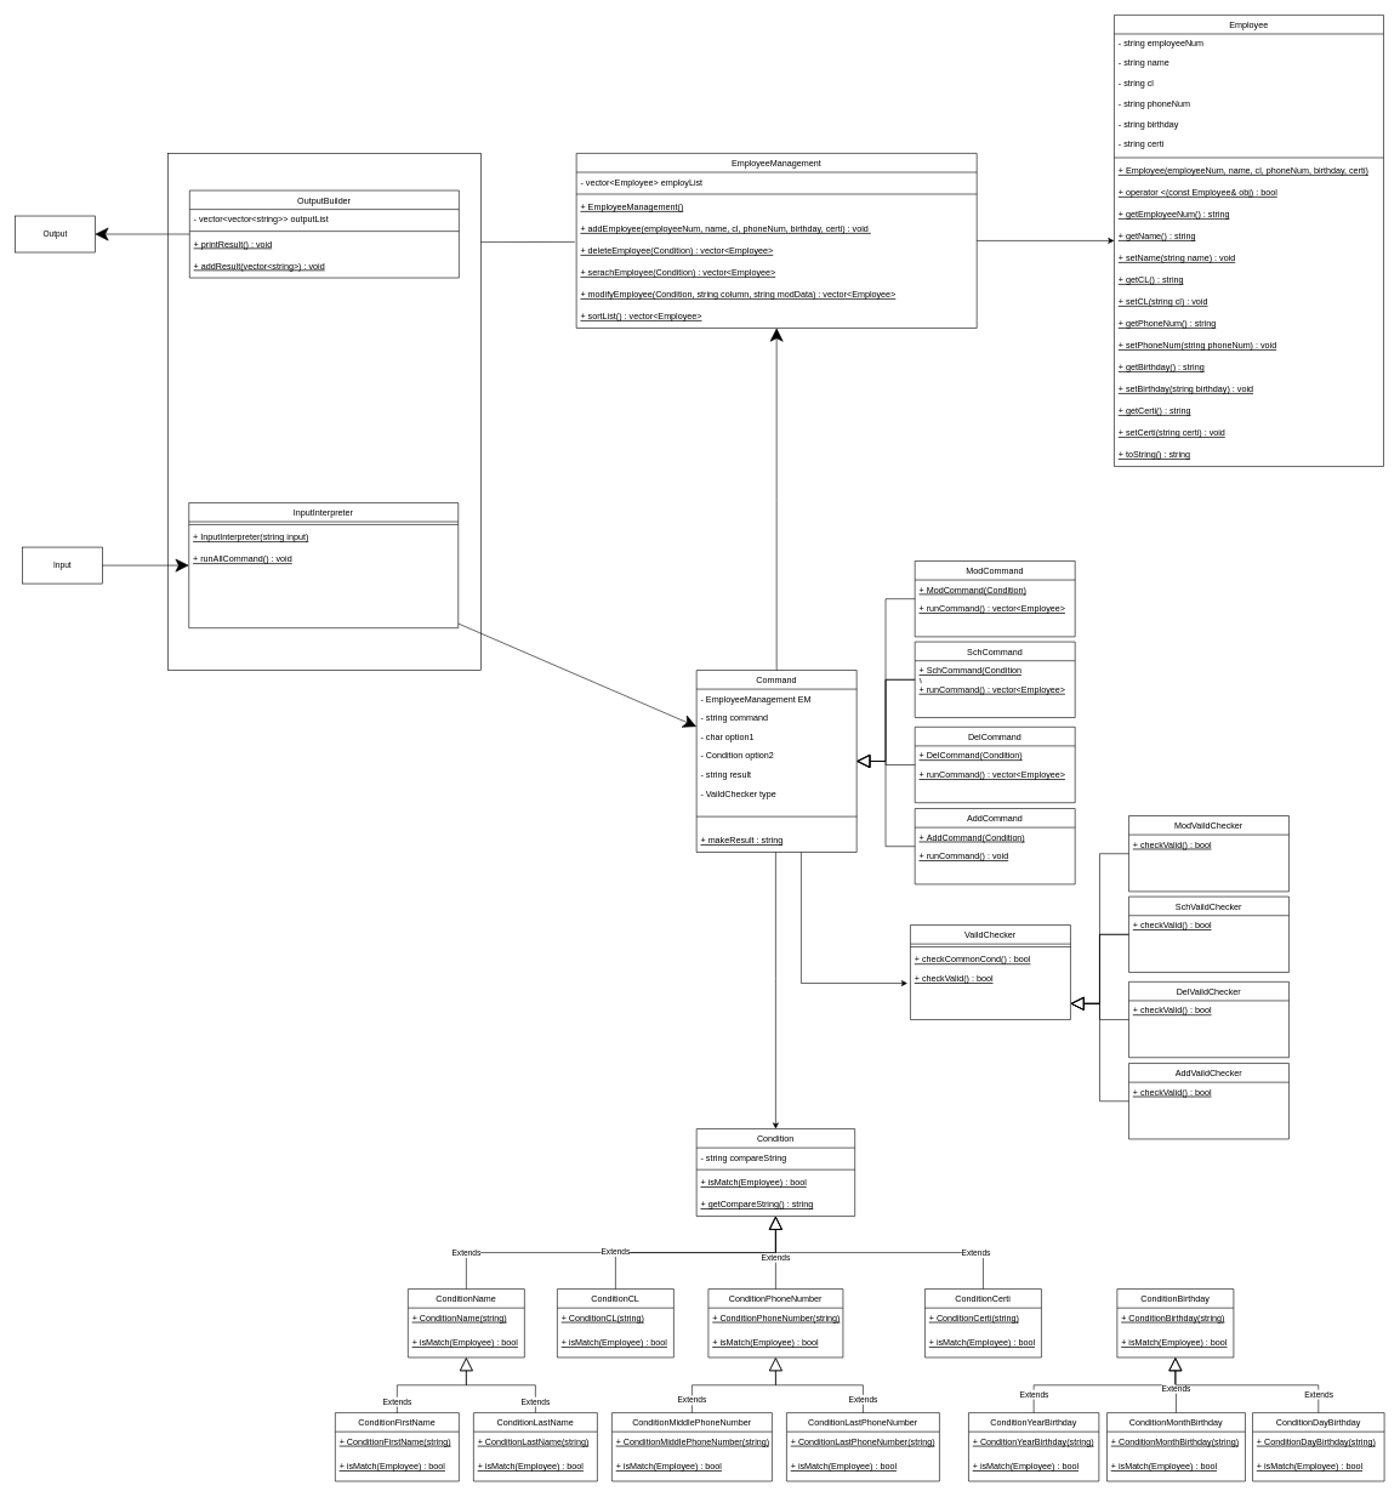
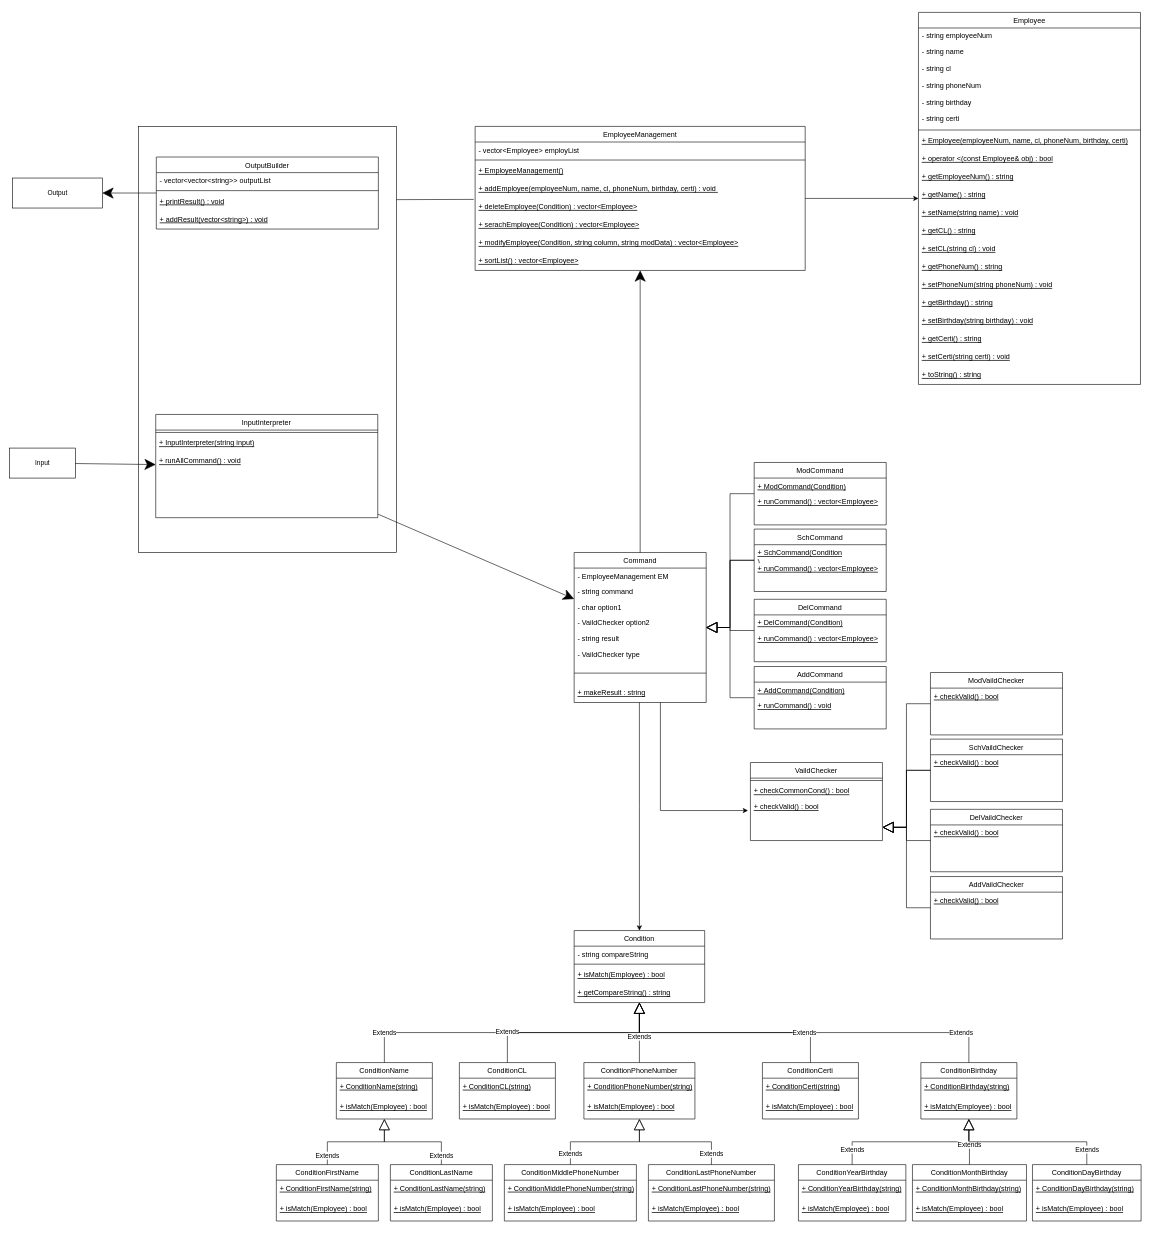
- <mxCell id="115" value="Output" style="html=1;fontFamily=Helvetica;fontSize=11;fontColor=default;" parent="1" vertex="1"><mxGeometry x="20" y="296" width="110" height="50" as="geometry" /></mxCell>
+ <mxCell id="115" value="Output" style="html=1;fontFamily=Helvetica;fontSize=11;fontColor=default;" parent="1" vertex="1"><mxGeometry x="20" y="296" width="150" height="50" as="geometry" /></mxCell>
- <mxCell id="113" value="Input" style="html=1;fontFamily=Helvetica;fontSize=11;fontColor=default;" parent="1" vertex="1"><mxGeometry x="30" y="751" width="110" height="50" as="geometry" /></mxCell>
+ <mxCell id="113" value="Input" style="html=1;fontFamily=Helvetica;fontSize=11;fontColor=default;" parent="1" vertex="1"><mxGeometry x="15" y="746" width="110" height="50" as="geometry" /></mxCell>
- <mxCell id="53" value="- Condition option2" style="text;align=left;verticalAlign=top;spacingLeft=4;spacingRight=4;overflow=hidden;rotatable=0;points=[[0,0.5],[1,0.5]];portConstraint=eastwest;" parent="49" vertex="1"><mxGeometry y="104" width="220" height="26" as="geometry" /></mxCell>
+ <mxCell id="53" value="- VaildChecker option2" style="text;align=left;verticalAlign=top;spacingLeft=4;spacingRight=4;overflow=hidden;rotatable=0;points=[[0,0.5],[1,0.5]];portConstraint=eastwest;" parent="49" vertex="1"><mxGeometry y="104" width="220" height="26" as="geometry" /></mxCell>
+ <mxCell id="108" value="Extends" style="endArrow=block;endSize=16;endFill=0;html=1;rounded=0;exitX=0.5;exitY=0;exitDx=0;exitDy=0;edgeStyle=elbowEdgeStyle;elbow=vertical;" parent="58" source="78" target="103" edge="1"><mxGeometry x="-0.806" width="160" relative="1" as="geometry"><mxPoint y="1180" as="sourcePoint" /><mxPoint x="-195" y="1179" as="targetPoint" /><mxPoint y="1" as="offset" /></mxGeometry></mxCell>
